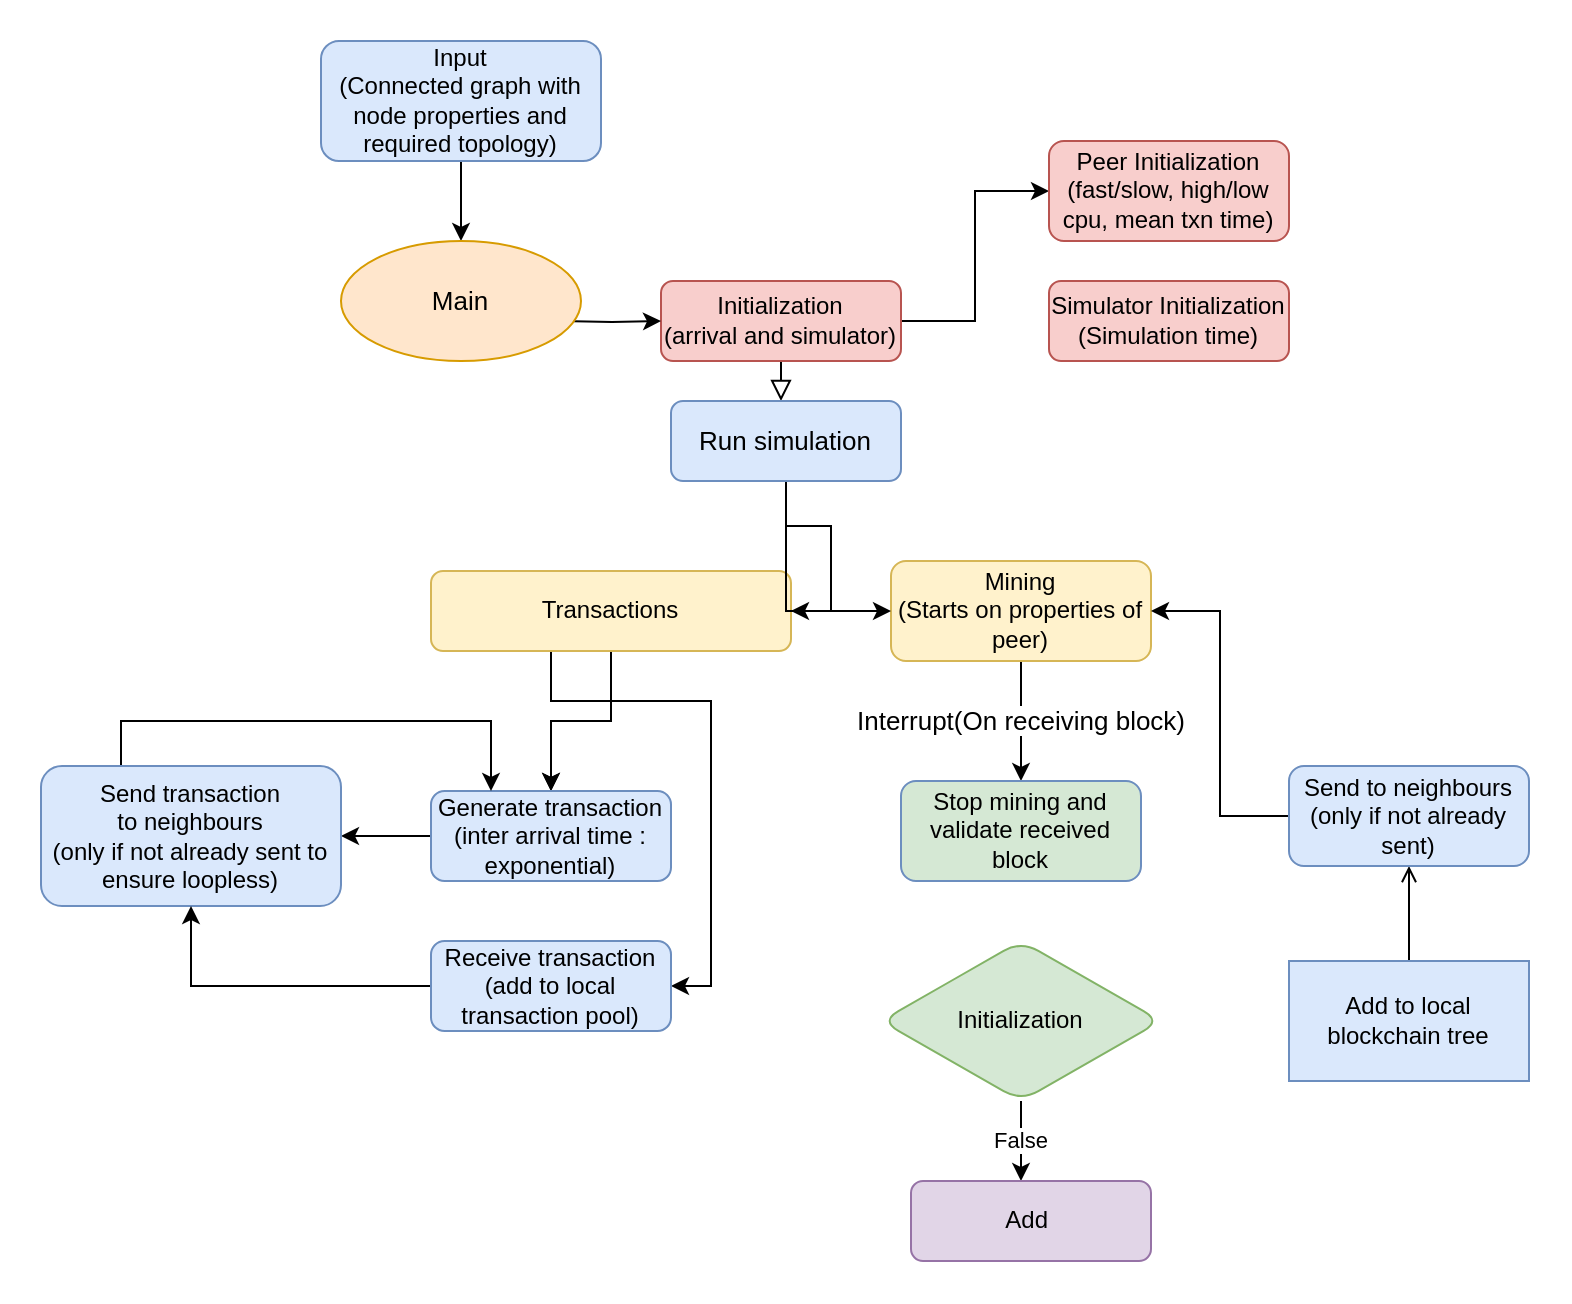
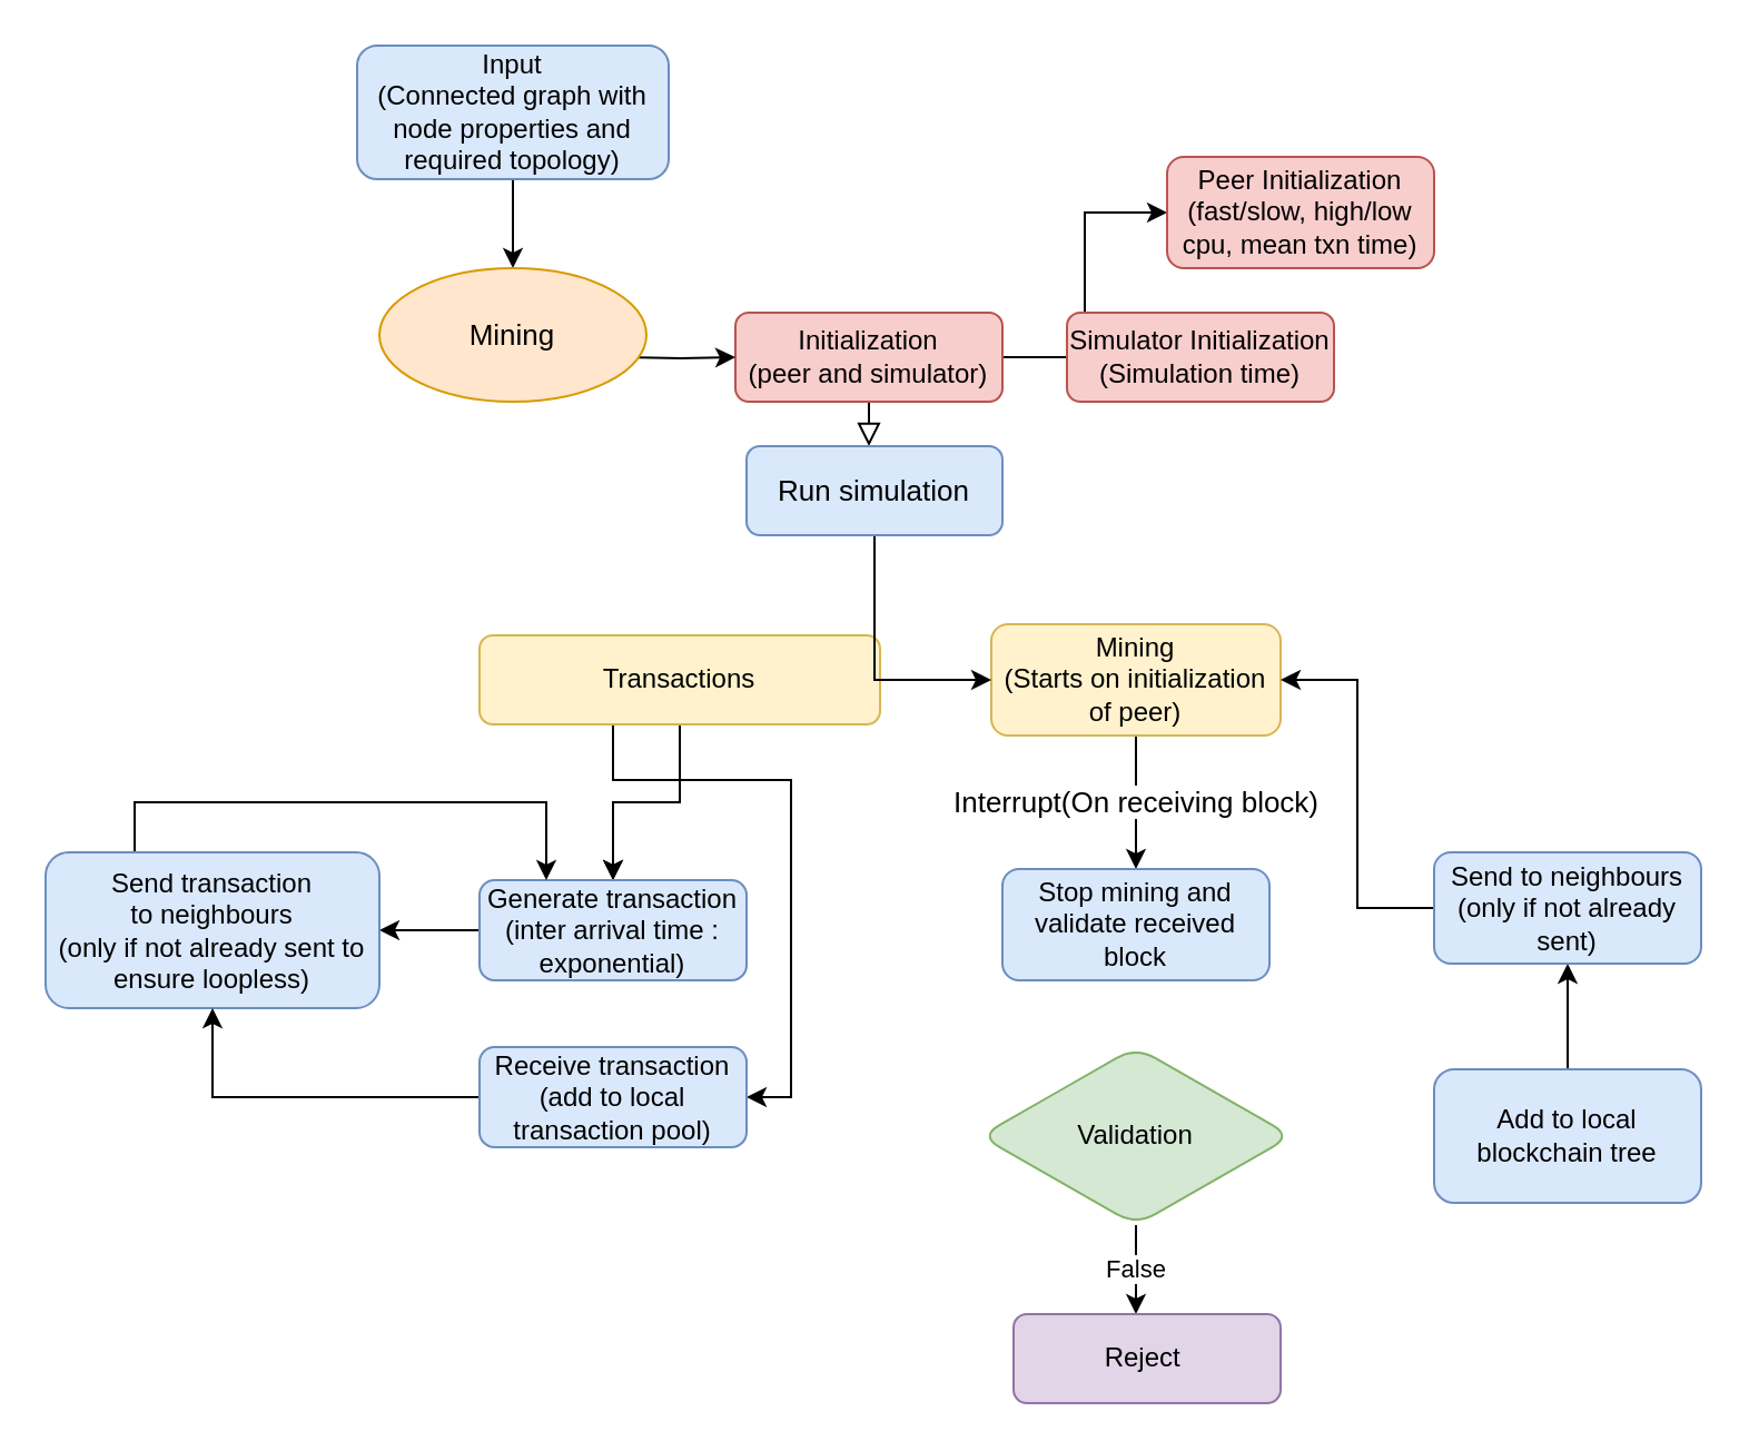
- <mxCell id="33" value="Main" style="ellipse;whiteSpace=wrap;html=1;fontSize=13;fillColor=#ffe6cc;strokeColor=#d79b00;" vertex="1" parent="1"><mxGeometry y="120" width="120" height="60" as="geometry" x="170" /></mxCell>
+ <mxCell id="33" value="Mining" style="ellipse;whiteSpace=wrap;html=1;fontSize=13;fillColor=#ffe6cc;strokeColor=#d79b00;" vertex="1" parent="1"><mxGeometry y="120" width="120" height="60" as="geometry" x="170" /></mxCell>
- <mxCell id="4" value="Initialization&lt;br&gt;(arrival and simulator)" style="rounded=1;whiteSpace=wrap;html=1;fontSize=12;glass=0;strokeWidth=1;shadow=0;fillColor=#f8cecc;strokeColor=#b85450;" parent="1" vertex="1"><mxGeometry x="330" y="140" width="120" height="40" as="geometry" /></mxCell>
+ <mxCell id="4" value="Initialization&lt;br&gt;(peer and simulator)" style="rounded=1;whiteSpace=wrap;html=1;fontSize=12;glass=0;strokeWidth=1;shadow=0;fillColor=#f8cecc;strokeColor=#b85450;" parent="1" vertex="1"><mxGeometry x="330" y="140" width="120" height="40" as="geometry" /></mxCell>
- <mxCell id="14" value="Simulator Initialization&lt;br&gt;(Simulation time)" style="rounded=1;whiteSpace=wrap;html=1;fontSize=12;glass=0;strokeWidth=1;shadow=0;fillColor=#f8cecc;strokeColor=#b85450;" vertex="1" parent="1"><mxGeometry x="524" y="140" width="120" height="40" as="geometry" /></mxCell>
+ <mxCell id="14" value="Simulator Initialization&lt;br&gt;(Simulation time)" style="rounded=1;whiteSpace=wrap;html=1;fontSize=12;glass=0;strokeWidth=1;shadow=0;fillColor=#f8cecc;strokeColor=#b85450;" vertex="1" parent="1"><mxGeometry x="479" y="140" width="120" height="40" as="geometry" /></mxCell>
- <mxCell id="30" style="edgeStyle=orthogonalEdgeStyle;rounded=0;orthogonalLoop=1;jettySize=auto;html=1;entryX=1;entryY=0.5;entryDx=0;entryDy=0;fontSize=13;" edge="1" parent="1" source="32" target="10"><mxGeometry relative="1" as="geometry" /></mxCell>
- <mxCell id="6" value="Mining&lt;br&gt;(Starts on properties of peer)" style="rounded=1;whiteSpace=wrap;html=1;fontSize=12;glass=0;strokeWidth=1;shadow=0;fillColor=#fff2cc;strokeColor=#d6b656;" parent="1" vertex="1"><mxGeometry x="445" y="280" width="130" height="50" as="geometry" /></mxCell>
+ <mxCell id="6" value="Mining&lt;br&gt;(Starts on initialization of peer)" style="rounded=1;whiteSpace=wrap;html=1;fontSize=12;glass=0;strokeWidth=1;shadow=0;fillColor=#fff2cc;strokeColor=#d6b656;" parent="1" vertex="1"><mxGeometry x="445" y="280" width="130" height="50" as="geometry" /></mxCell>
- <mxCell id="16" value="Stop mining and validate received block" style="rounded=1;whiteSpace=wrap;html=1;fontSize=12;glass=0;strokeWidth=1;shadow=0;fillColor=#d5e8d4;strokeColor=#6c8ebf;" vertex="1" parent="1"><mxGeometry x="450" y="390" width="120" height="50" as="geometry" /></mxCell>
+ <mxCell id="16" value="Stop mining and validate received block" style="rounded=1;whiteSpace=wrap;html=1;fontSize=12;glass=0;strokeWidth=1;shadow=0;fillColor=#dae8fc;strokeColor=#6c8ebf;" vertex="1" parent="1"><mxGeometry x="450" y="390" width="120" height="50" as="geometry" /></mxCell>
- <mxCell id="25" value="" style="edgeStyle=orthogonalEdgeStyle;rounded=0;orthogonalLoop=1;jettySize=auto;html=1;endArrow=open;" edge="1" parent="1" source="26" target="29"><mxGeometry relative="1" as="geometry" /></mxCell>
+ <mxCell id="25" value="" style="edgeStyle=orthogonalEdgeStyle;rounded=0;orthogonalLoop=1;jettySize=auto;html=1;" edge="1" parent="1" source="26" target="29"><mxGeometry relative="1" as="geometry" /></mxCell>
- <mxCell id="24" value="Initialization" style="rhombus;whiteSpace=wrap;html=1;rounded=1;glass=0;strokeWidth=1;shadow=0;fillColor=#d5e8d4;strokeColor=#82b366;" vertex="1" parent="1"><mxGeometry x="440" y="470" width="140" height="80" as="geometry" /></mxCell>
+ <mxCell id="24" value="Validation" style="rhombus;whiteSpace=wrap;html=1;rounded=1;glass=0;strokeWidth=1;shadow=0;fillColor=#d5e8d4;strokeColor=#82b366;" vertex="1" parent="1"><mxGeometry x="440" y="470" width="140" height="80" as="geometry" /></mxCell>
- <mxCell id="26" value="Add to local blockchain tree" style="whiteSpace=wrap;html=1;glass=0;strokeWidth=1;shadow=0;fillColor=#dae8fc;strokeColor=#6c8ebf;rounded=0;" vertex="1" parent="1"><mxGeometry x="644" y="480" width="120" height="60" as="geometry" /></mxCell>
+ <mxCell id="26" value="Add to local blockchain tree" style="whiteSpace=wrap;html=1;rounded=1;glass=0;strokeWidth=1;shadow=0;fillColor=#dae8fc;strokeColor=#6c8ebf;" vertex="1" parent="1"><mxGeometry x="644" y="480" width="120" height="60" as="geometry" /></mxCell>
- <mxCell id="27" value="Add&amp;nbsp;" style="whiteSpace=wrap;html=1;rounded=1;glass=0;strokeWidth=1;shadow=0;fillColor=#e1d5e7;strokeColor=#9673a6;" vertex="1" parent="1"><mxGeometry x="455" y="590" width="120" height="40" as="geometry" /></mxCell>
+ <mxCell id="27" value="Reject&amp;nbsp;" style="whiteSpace=wrap;html=1;rounded=1;glass=0;strokeWidth=1;shadow=0;fillColor=#e1d5e7;strokeColor=#9673a6;" vertex="1" parent="1"><mxGeometry x="455" y="590" width="120" height="40" as="geometry" /></mxCell>
